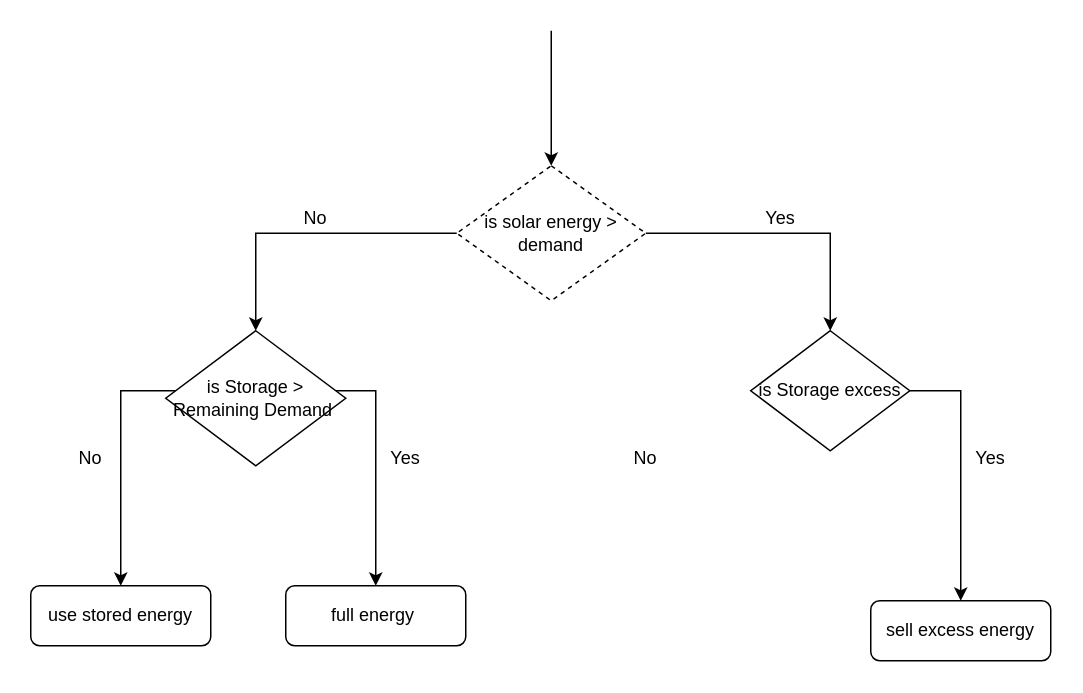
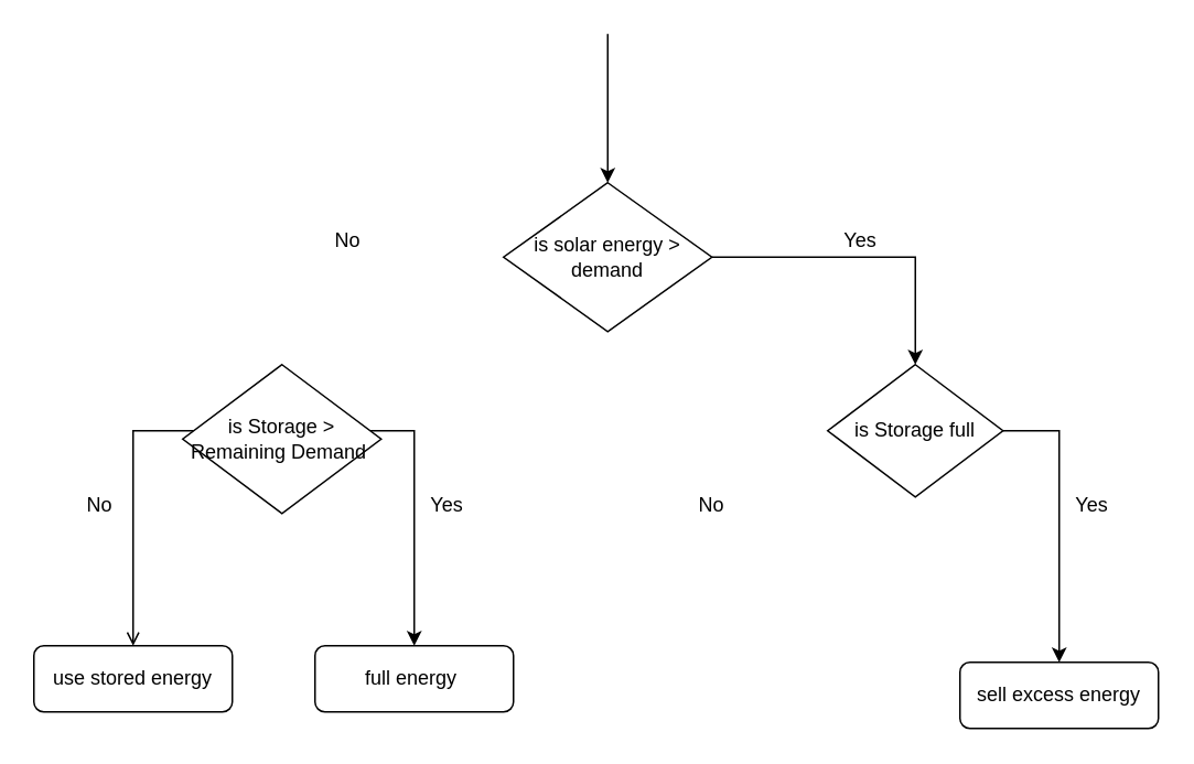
- <mxCell id="3" style="edgeStyle=orthogonalEdgeStyle;rounded=0;orthogonalLoop=1;jettySize=auto;html=1;entryX=0.5;entryY=0;entryDx=0;entryDy=0;" edge="1" parent="1" source="5" target="8"><mxGeometry relative="1" as="geometry" /></mxCell>
- <mxCell id="5" value="is solar energy &amp;gt; demand" style="rhombus;whiteSpace=wrap;html=1;dashed=1;" vertex="1" parent="1"><mxGeometry x="304" y="110" width="126" height="90" as="geometry" /></mxCell>
+ <mxCell id="5" value="is solar energy &amp;gt; demand" style="rhombus;whiteSpace=wrap;html=1;" vertex="1" parent="1"><mxGeometry x="304" y="110" width="126" height="90" as="geometry" /></mxCell>
- <mxCell id="10" value="is Storage excess" style="rhombus;whiteSpace=wrap;html=1;" vertex="1" parent="1"><mxGeometry x="500" y="220" width="106" height="80" as="geometry" /></mxCell>
+ <mxCell id="10" value="is Storage full" style="rhombus;whiteSpace=wrap;html=1;" vertex="1" parent="1"><mxGeometry x="500" y="220" width="106" height="80" as="geometry" /></mxCell>
- <mxCell id="6" style="edgeStyle=orthogonalEdgeStyle;rounded=0;orthogonalLoop=1;jettySize=auto;html=1;entryX=0.5;entryY=0;entryDx=0;entryDy=0;" edge="1" parent="1" source="8" target="2"><mxGeometry relative="1" as="geometry"><Array as="points"><mxPoint x="80" y="260" /></Array></mxGeometry></mxCell>
+ <mxCell id="6" style="edgeStyle=orthogonalEdgeStyle;rounded=0;orthogonalLoop=1;jettySize=auto;html=1;entryX=0.5;entryY=0;entryDx=0;entryDy=0;endArrow=open;" edge="1" parent="1" source="8" target="2"><mxGeometry relative="1" as="geometry"><Array as="points"><mxPoint x="80" y="260" /></Array></mxGeometry></mxCell>
